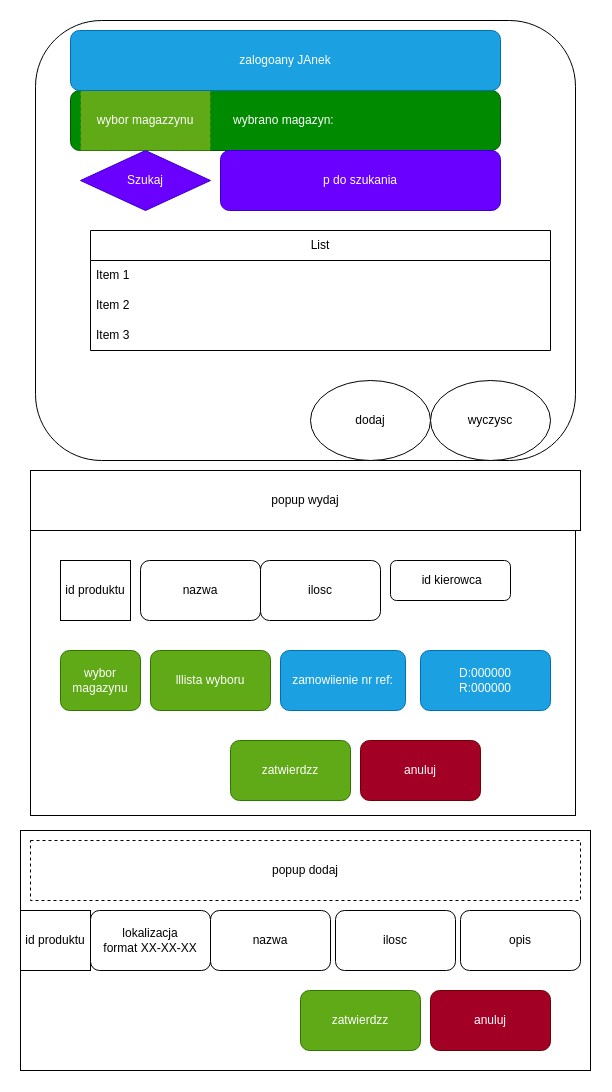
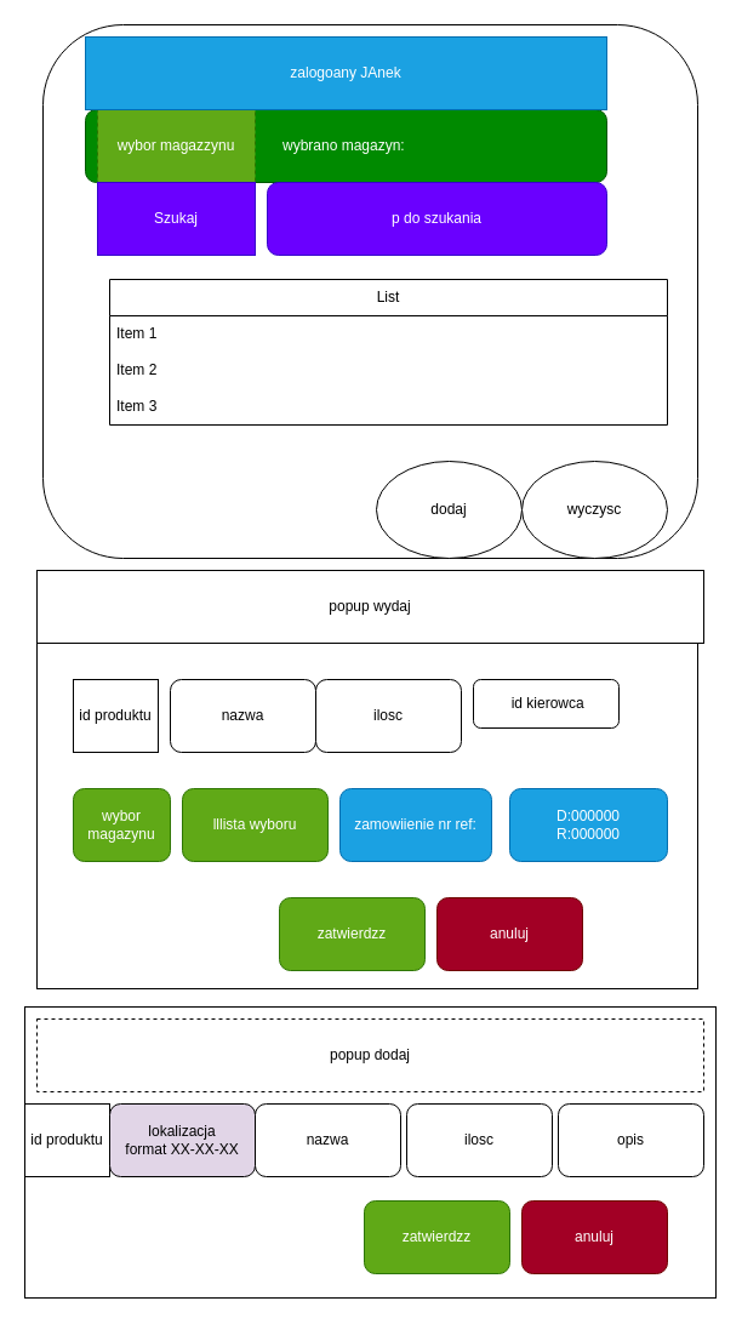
- <mxCell id="9" value="zalogoany JAnek" style="rounded=1;whiteSpace=wrap;html=1;fillColor=#1ba1e2;fontColor=#ffffff;strokeColor=#006EAF;" vertex="1" parent="1"><mxGeometry x="70" y="30" width="430" height="60" as="geometry" /></mxCell>
+ <mxCell id="9" value="zalogoany JAnek" style="whiteSpace=wrap;html=1;fillColor=#1ba1e2;fontColor=#ffffff;strokeColor=#006EAF;rounded=0;" vertex="1" parent="1"><mxGeometry x="70" y="30" width="430" height="60" as="geometry" /></mxCell>
- <mxCell id="10" value="Szukaj" style="rhombus;whiteSpace=wrap;html=1;fillColor=#6a00ff;fontColor=#ffffff;strokeColor=#3700CC;" vertex="1" parent="1"><mxGeometry x="80" y="150" width="130" height="60" as="geometry" /></mxCell>
+ <mxCell id="10" value="Szukaj" style="rounded=0;whiteSpace=wrap;html=1;fillColor=#6a00ff;fontColor=#ffffff;strokeColor=#3700CC;" vertex="1" parent="1"><mxGeometry x="80" y="150" width="130" height="60" as="geometry" /></mxCell>
- <mxCell id="29" value="lokalizacja&lt;div&gt;format XX-XX-XX&lt;/div&gt;" style="rounded=1;whiteSpace=wrap;html=1;" vertex="1" parent="1"><mxGeometry x="90" y="910" width="120" height="60" as="geometry" /></mxCell>
+ <mxCell id="29" value="lokalizacja&lt;div&gt;format XX-XX-XX&lt;/div&gt;" style="rounded=1;whiteSpace=wrap;html=1;fillColor=#e1d5e7;" vertex="1" parent="1"><mxGeometry x="90" y="910" width="120" height="60" as="geometry" /></mxCell>
